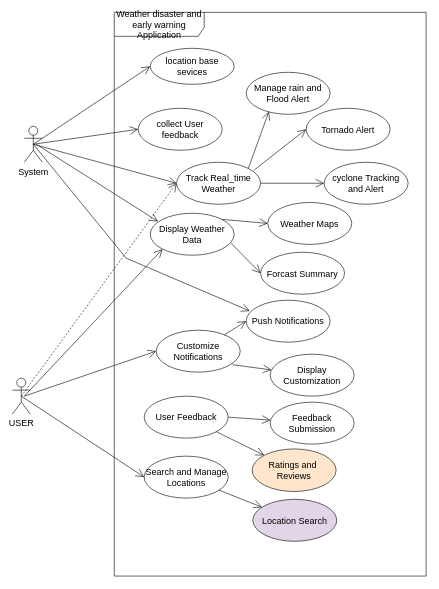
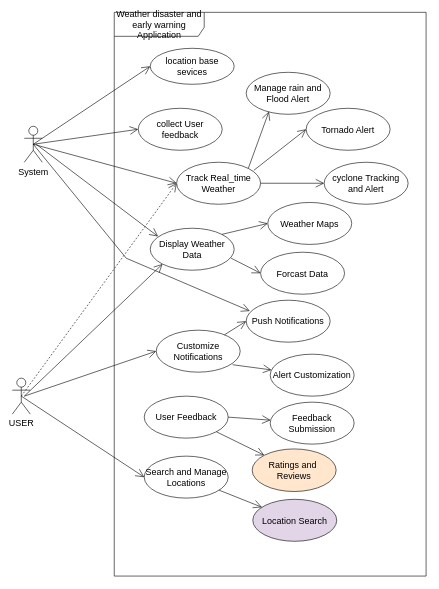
- <mxCell id="8" value="Display Weather Data" style="ellipse;whiteSpace=wrap;html=1;labelBackgroundColor=none;rounded=0;fontSize=15;" parent="1" vertex="1"><mxGeometry x="250" y="355" width="140" height="70" as="geometry" /></mxCell>
+ <mxCell id="8" value="Display Weather Data" style="ellipse;whiteSpace=wrap;html=1;labelBackgroundColor=none;rounded=0;fontSize=15;" parent="1" vertex="1"><mxGeometry x="250" y="380" width="140" height="70" as="geometry" /></mxCell>
- <mxCell id="17" value="Forcast Summary" style="ellipse;whiteSpace=wrap;html=1;labelBackgroundColor=none;rounded=0;fontSize=15;" parent="1" vertex="1"><mxGeometry x="434" y="420" width="140" height="70" as="geometry" /></mxCell>
+ <mxCell id="17" value="Forcast Data" style="ellipse;whiteSpace=wrap;html=1;labelBackgroundColor=none;rounded=0;fontSize=15;" parent="1" vertex="1"><mxGeometry x="434" y="420" width="140" height="70" as="geometry" /></mxCell>
- <mxCell id="19" value="Display Customization" style="ellipse;whiteSpace=wrap;html=1;labelBackgroundColor=none;rounded=0;fontSize=15;" parent="1" vertex="1"><mxGeometry x="450" y="590" width="140" height="70" as="geometry" /></mxCell>
+ <mxCell id="19" value="Alert Customization" style="ellipse;whiteSpace=wrap;html=1;labelBackgroundColor=none;rounded=0;fontSize=15;" parent="1" vertex="1"><mxGeometry x="450" y="590" width="140" height="70" as="geometry" /></mxCell>
